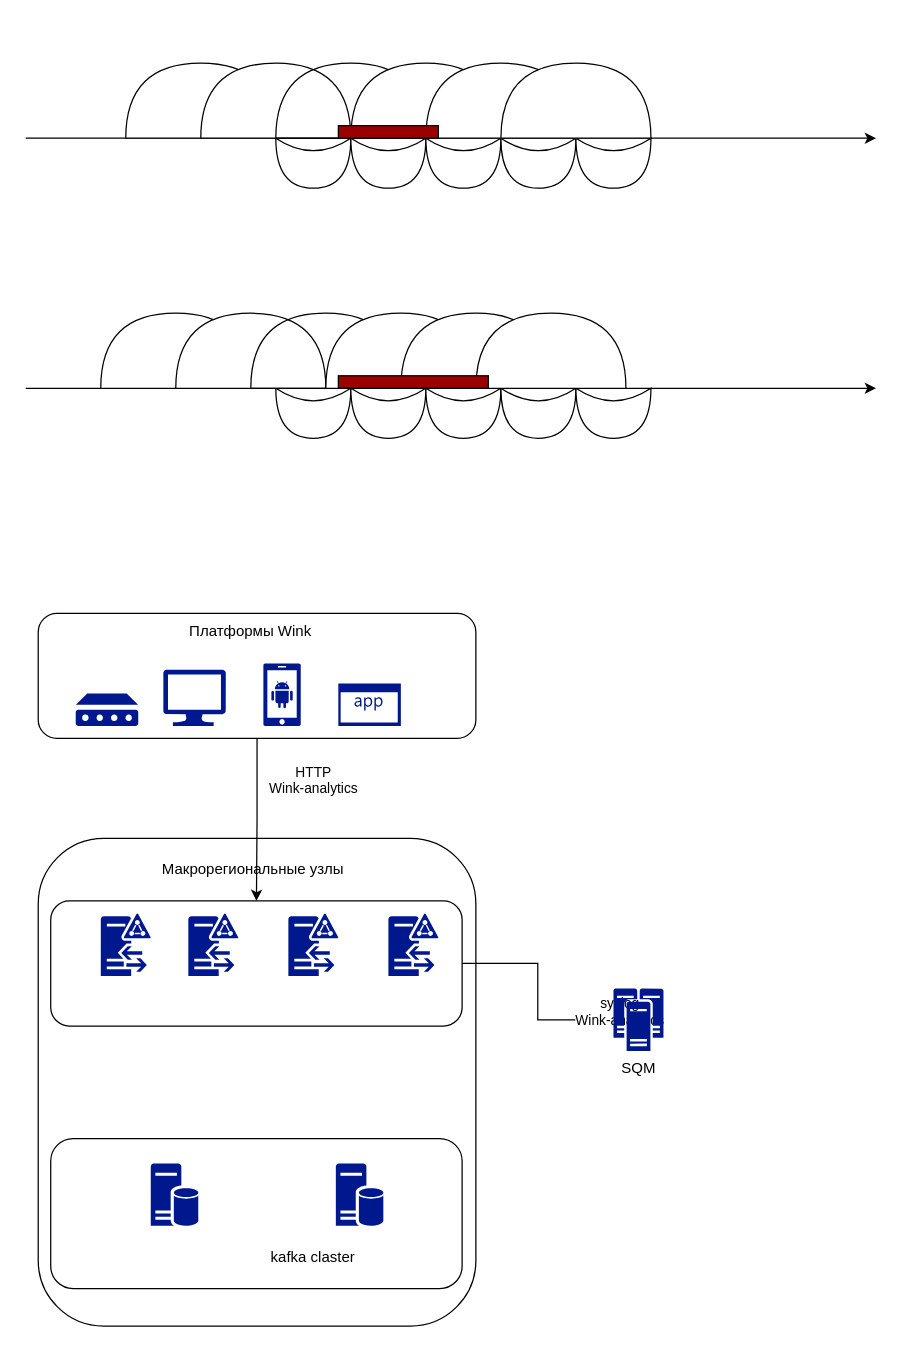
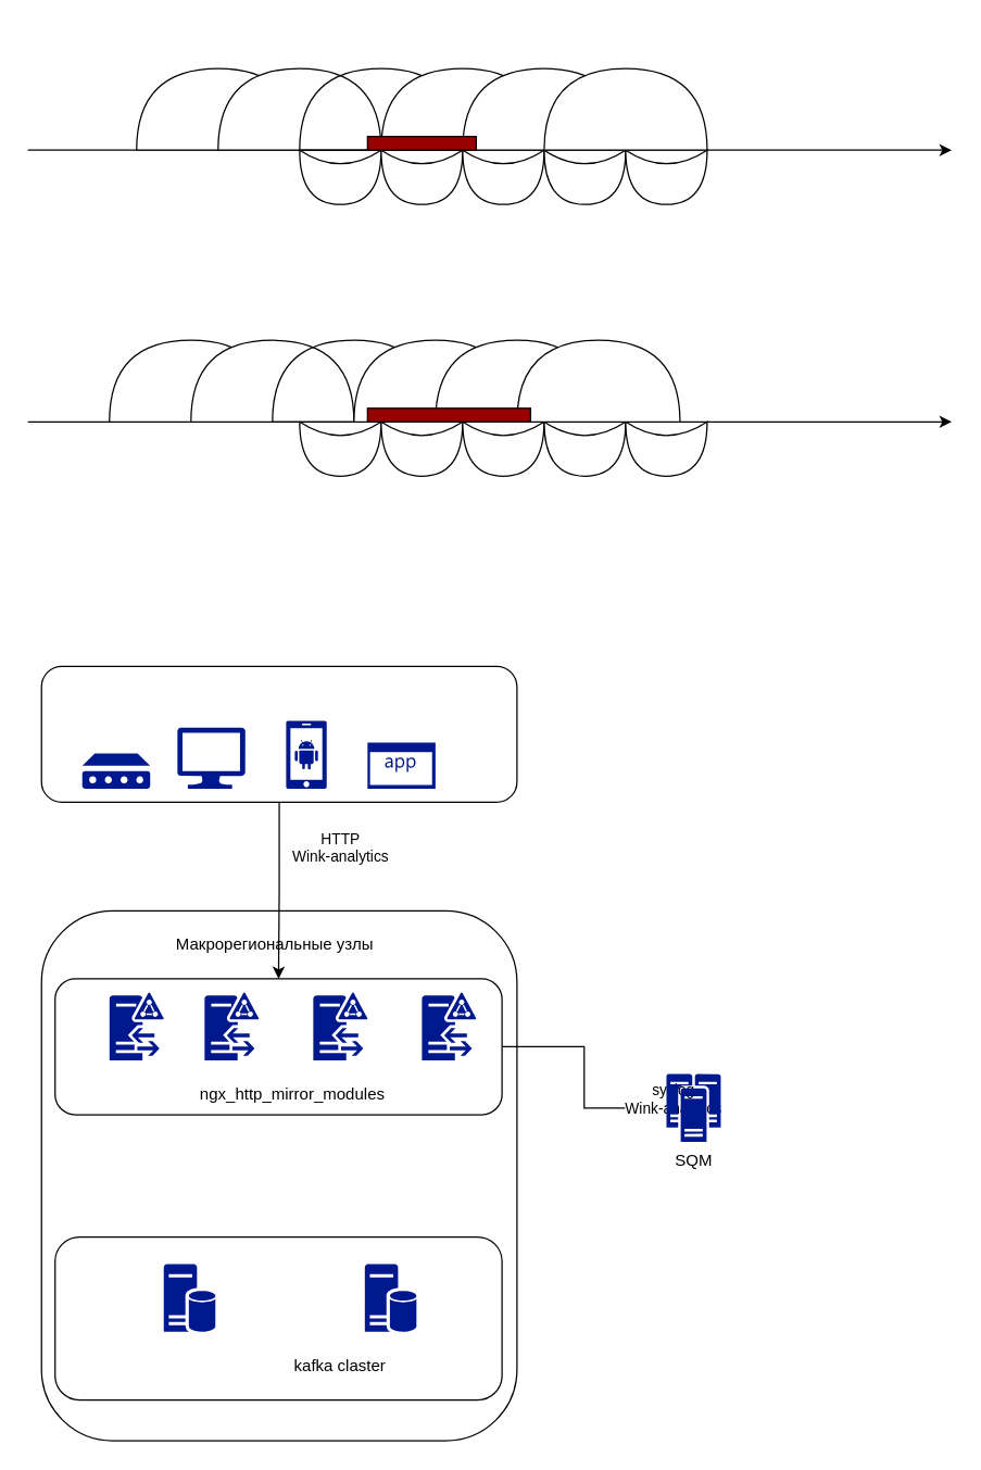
- <mxCell id="34" value="Платформы Wink" style="text;html=1;align=center;verticalAlign=middle;whiteSpace=wrap;rounded=0;" vertex="1" parent="1"><mxGeometry x="140" y="490" width="120" height="30" as="geometry" /></mxCell>
+ <mxCell id="44" value="ngx_http_mirror_modules" style="text;html=1;align=center;verticalAlign=middle;whiteSpace=wrap;rounded=0;" vertex="1" parent="1"><mxGeometry x="140" y="790" width="150" height="30" as="geometry" /></mxCell>
